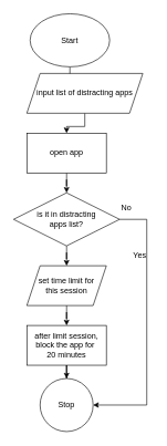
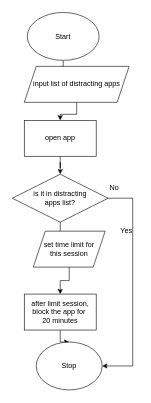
- <mxCell id="12" value="set time limit for&lt;br&gt;this session" style="shape=parallelogram;perimeter=parallelogramPerimeter;whiteSpace=wrap;html=1;fixedSize=1;" parent="1" vertex="1"><mxGeometry x="40" y="400" width="120" height="60" as="geometry" /></mxCell>
+ <mxCell id="12" value="set time limit for&lt;br&gt;this session" style="shape=parallelogram;perimeter=parallelogramPerimeter;whiteSpace=wrap;html=1;fixedSize=1;" parent="1" vertex="1"><mxGeometry x="55" y="385" width="120" height="60" as="geometry" /></mxCell>
- <mxCell id="15" value="Stop" style="ellipse;whiteSpace=wrap;html=1;" parent="1" vertex="1"><mxGeometry x="60" y="570" width="80" height="80" as="geometry" /></mxCell>
+ <mxCell id="15" value="Stop" style="ellipse;whiteSpace=wrap;html=1;" parent="1" vertex="1"><mxGeometry x="60" y="570" width="110" height="80" as="geometry" /></mxCell>
